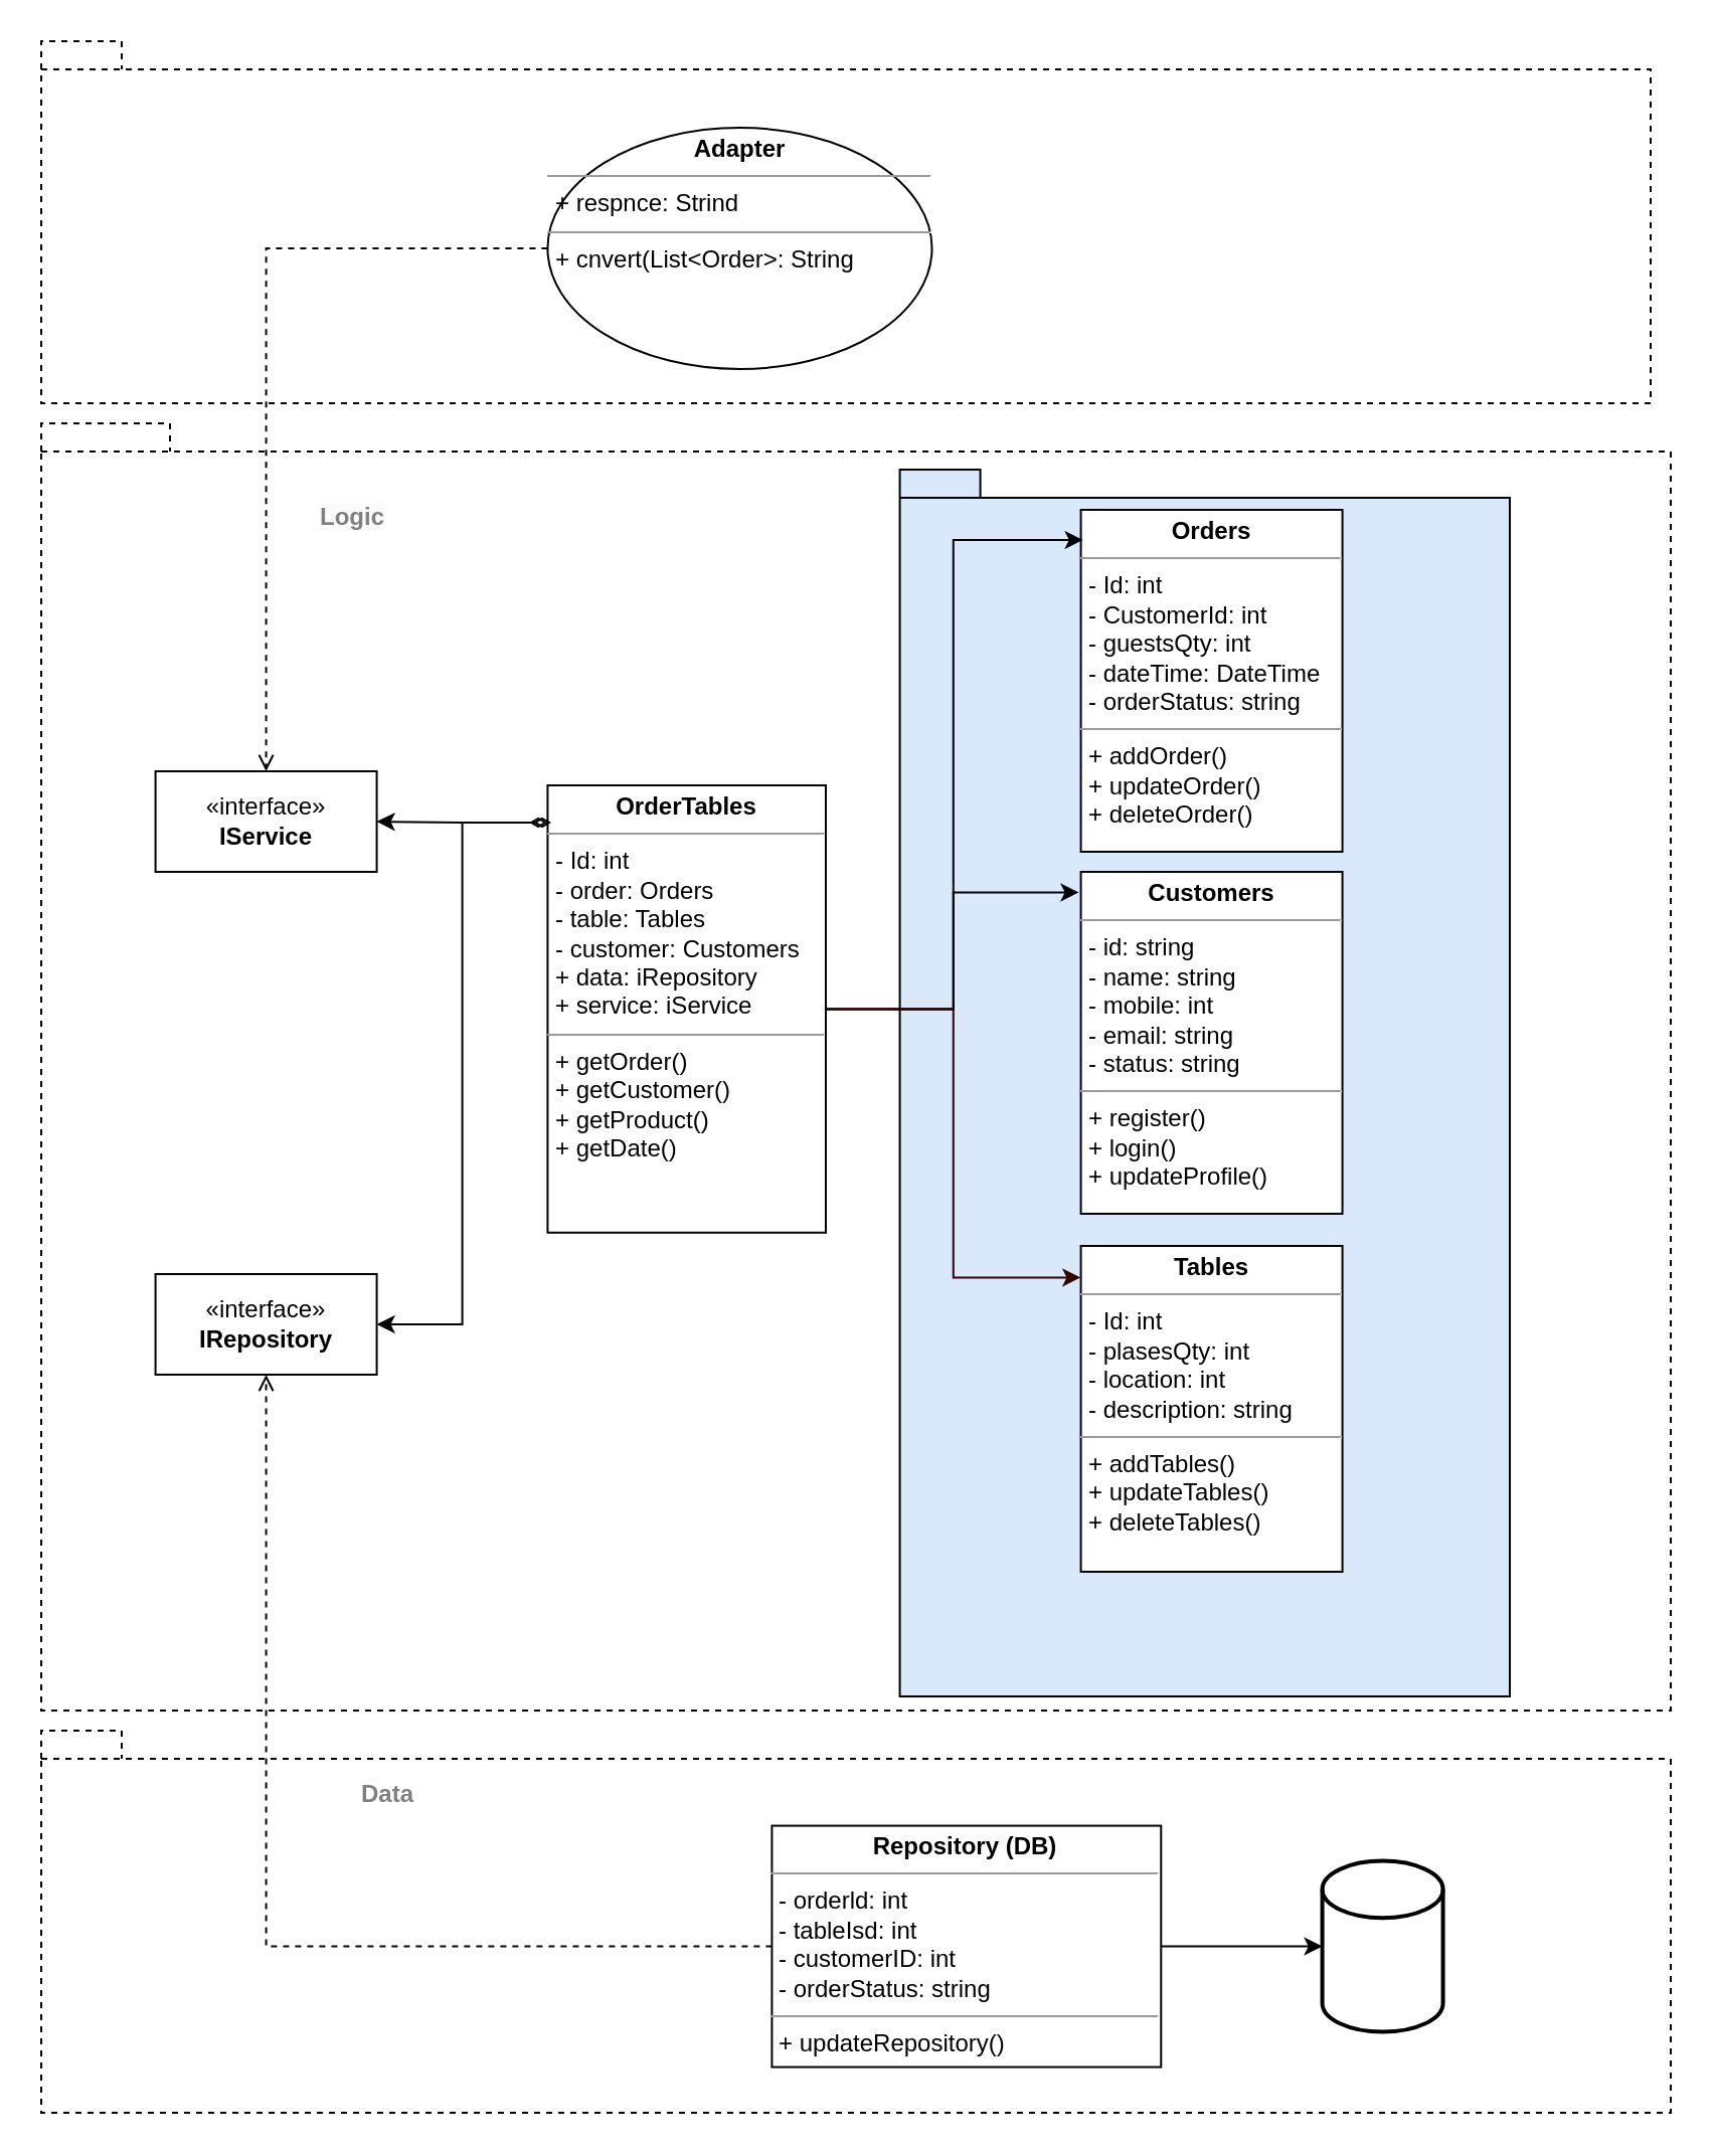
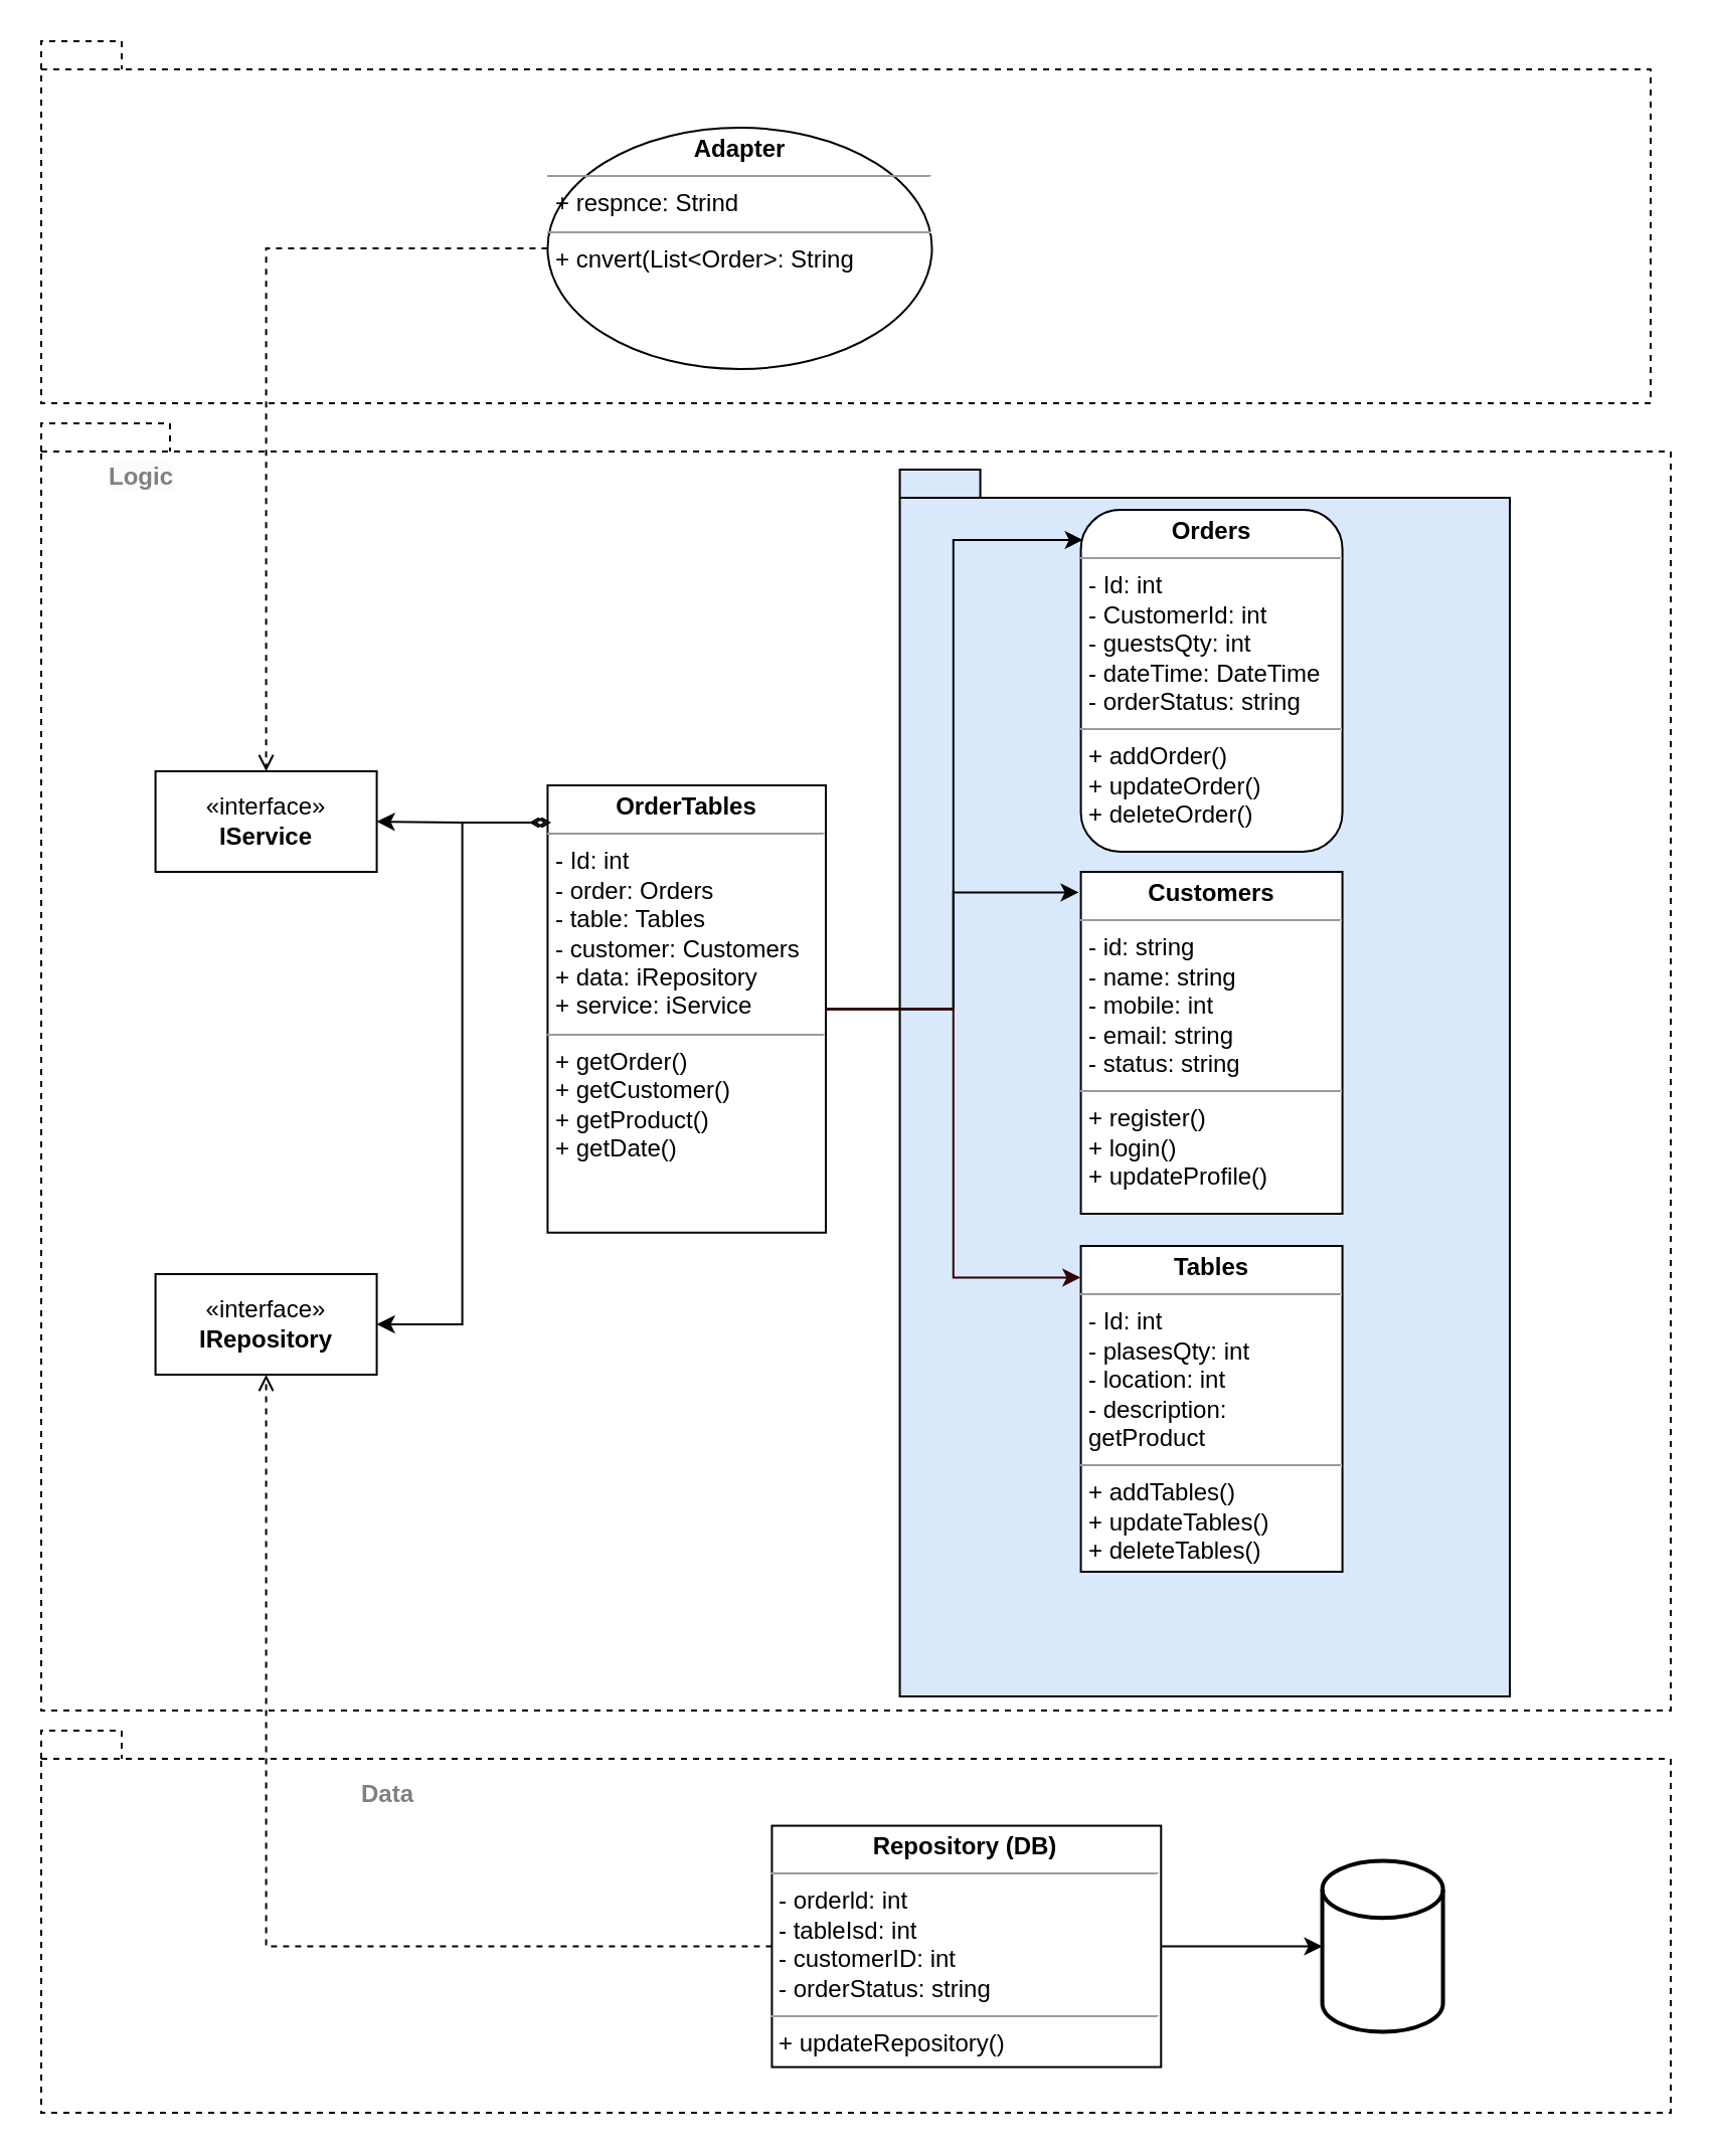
- <mxCell id="15" value="&lt;span style=&quot;color: rgb(128, 128, 128); font-family: Helvetica; font-size: 12px; font-style: normal; font-variant-ligatures: normal; font-variant-caps: normal; font-weight: 700; letter-spacing: normal; orphans: 2; text-align: center; text-indent: 0px; text-transform: none; widows: 2; word-spacing: 0px; -webkit-text-stroke-width: 0px; background-color: rgb(251, 251, 251); text-decoration-thickness: initial; text-decoration-style: initial; text-decoration-color: initial; float: none; display: inline !important;&quot;&gt;Logic&lt;/span&gt;" style="text;whiteSpace=wrap;html=1;shadow=0;" parent="5" vertex="1"><mxGeometry x="136.79" y="223" width="110" height="40" as="geometry" /></mxCell>
+ <mxCell id="15" value="&lt;span style=&quot;color: rgb(128, 128, 128); font-family: Helvetica; font-size: 12px; font-style: normal; font-variant-ligatures: normal; font-variant-caps: normal; font-weight: 700; letter-spacing: normal; orphans: 2; text-align: center; text-indent: 0px; text-transform: none; widows: 2; word-spacing: 0px; -webkit-text-stroke-width: 0px; background-color: rgb(251, 251, 251); text-decoration-thickness: initial; text-decoration-style: initial; text-decoration-color: initial; float: none; display: inline !important;&quot;&gt;Logic&lt;/span&gt;" style="text;whiteSpace=wrap;html=1;shadow=0;" parent="5" vertex="1"><mxGeometry x="31.79" y="203" width="110" height="40" as="geometry" /></mxCell>
- <mxCell id="14" value="&lt;p style=&quot;margin:0px;margin-top:4px;text-align:center;&quot;&gt;&lt;b&gt;Orders&lt;/b&gt;&lt;br&gt;&lt;/p&gt;&lt;hr size=&quot;1&quot;&gt;&lt;p style=&quot;margin:0px;margin-left:4px;&quot;&gt;- Id: int&lt;/p&gt;&lt;p style=&quot;margin:0px;margin-left:4px;&quot;&gt;- CustomerId: int&lt;/p&gt;&lt;p style=&quot;margin:0px;margin-left:4px;&quot;&gt;- guestsQty: int&lt;/p&gt;&lt;p style=&quot;margin:0px;margin-left:4px;&quot;&gt;- dateTime: DateTime&lt;/p&gt;&lt;p style=&quot;margin:0px;margin-left:4px;&quot;&gt;- orderStatus: string&lt;/p&gt;&lt;hr size=&quot;1&quot;&gt;&lt;p style=&quot;margin:0px;margin-left:4px;&quot;&gt;+ addOrder()&lt;/p&gt;&lt;p style=&quot;margin:0px;margin-left:4px;&quot;&gt;+ updateOrder()&lt;/p&gt;&lt;p style=&quot;margin:0px;margin-left:4px;&quot;&gt;+ deleteOrder()&lt;/p&gt;" style="verticalAlign=top;align=left;overflow=fill;fontSize=12;fontFamily=Helvetica;html=1;whiteSpace=wrap;shadow=0;" parent="5" vertex="1"><mxGeometry x="516.79" y="233" width="130" height="170" as="geometry" /></mxCell>
+ <mxCell id="14" value="&lt;p style=&quot;margin:0px;margin-top:4px;text-align:center;&quot;&gt;&lt;b&gt;Orders&lt;/b&gt;&lt;br&gt;&lt;/p&gt;&lt;hr size=&quot;1&quot;&gt;&lt;p style=&quot;margin:0px;margin-left:4px;&quot;&gt;- Id: int&lt;/p&gt;&lt;p style=&quot;margin:0px;margin-left:4px;&quot;&gt;- CustomerId: int&lt;/p&gt;&lt;p style=&quot;margin:0px;margin-left:4px;&quot;&gt;- guestsQty: int&lt;/p&gt;&lt;p style=&quot;margin:0px;margin-left:4px;&quot;&gt;- dateTime: DateTime&lt;/p&gt;&lt;p style=&quot;margin:0px;margin-left:4px;&quot;&gt;- orderStatus: string&lt;/p&gt;&lt;hr size=&quot;1&quot;&gt;&lt;p style=&quot;margin:0px;margin-left:4px;&quot;&gt;+ addOrder()&lt;/p&gt;&lt;p style=&quot;margin:0px;margin-left:4px;&quot;&gt;+ updateOrder()&lt;/p&gt;&lt;p style=&quot;margin:0px;margin-left:4px;&quot;&gt;+ deleteOrder()&lt;/p&gt;" style="verticalAlign=top;align=left;overflow=fill;fontSize=12;fontFamily=Helvetica;html=1;whiteSpace=wrap;shadow=0;rounded=1;" parent="5" vertex="1"><mxGeometry x="516.79" y="233" width="130" height="170" as="geometry" /></mxCell>
- <mxCell id="20" value="&lt;p style=&quot;margin:0px;margin-top:4px;text-align:center;&quot;&gt;&lt;b&gt;Tables&lt;/b&gt;&lt;br&gt;&lt;/p&gt;&lt;hr size=&quot;1&quot;&gt;&lt;p style=&quot;margin:0px;margin-left:4px;&quot;&gt;- Id: int&lt;/p&gt;&lt;p style=&quot;margin:0px;margin-left:4px;&quot;&gt;- plasesQty: int&lt;/p&gt;&lt;p style=&quot;margin:0px;margin-left:4px;&quot;&gt;- location: int&lt;/p&gt;&lt;p style=&quot;margin:0px;margin-left:4px;&quot;&gt;- description: string&lt;/p&gt;&lt;hr size=&quot;1&quot;&gt;&lt;p style=&quot;margin:0px;margin-left:4px;&quot;&gt;+ addTables()&lt;/p&gt;&lt;p style=&quot;margin:0px;margin-left:4px;&quot;&gt;+ updateTables()&lt;/p&gt;&lt;p style=&quot;margin:0px;margin-left:4px;&quot;&gt;+ deleteTables()&lt;/p&gt;" style="verticalAlign=top;align=left;overflow=fill;fontSize=12;fontFamily=Helvetica;html=1;whiteSpace=wrap;shadow=0;" parent="5" vertex="1"><mxGeometry x="516.79" y="599" width="130" height="162" as="geometry" /></mxCell>
+ <mxCell id="20" value="&lt;p style=&quot;margin:0px;margin-top:4px;text-align:center;&quot;&gt;&lt;b&gt;Tables&lt;/b&gt;&lt;br&gt;&lt;/p&gt;&lt;hr size=&quot;1&quot;&gt;&lt;p style=&quot;margin:0px;margin-left:4px;&quot;&gt;- Id: int&lt;/p&gt;&lt;p style=&quot;margin:0px;margin-left:4px;&quot;&gt;- plasesQty: int&lt;/p&gt;&lt;p style=&quot;margin:0px;margin-left:4px;&quot;&gt;- location: int&lt;/p&gt;&lt;p style=&quot;margin:0px;margin-left:4px;&quot;&gt;- description: getProduct&lt;/p&gt;&lt;hr size=&quot;1&quot;&gt;&lt;p style=&quot;margin:0px;margin-left:4px;&quot;&gt;+ addTables()&lt;/p&gt;&lt;p style=&quot;margin:0px;margin-left:4px;&quot;&gt;+ updateTables()&lt;/p&gt;&lt;p style=&quot;margin:0px;margin-left:4px;&quot;&gt;+ deleteTables()&lt;/p&gt;" style="verticalAlign=top;align=left;overflow=fill;fontSize=12;fontFamily=Helvetica;html=1;whiteSpace=wrap;shadow=0;" parent="5" vertex="1"><mxGeometry x="516.79" y="599" width="130" height="162" as="geometry" /></mxCell>
